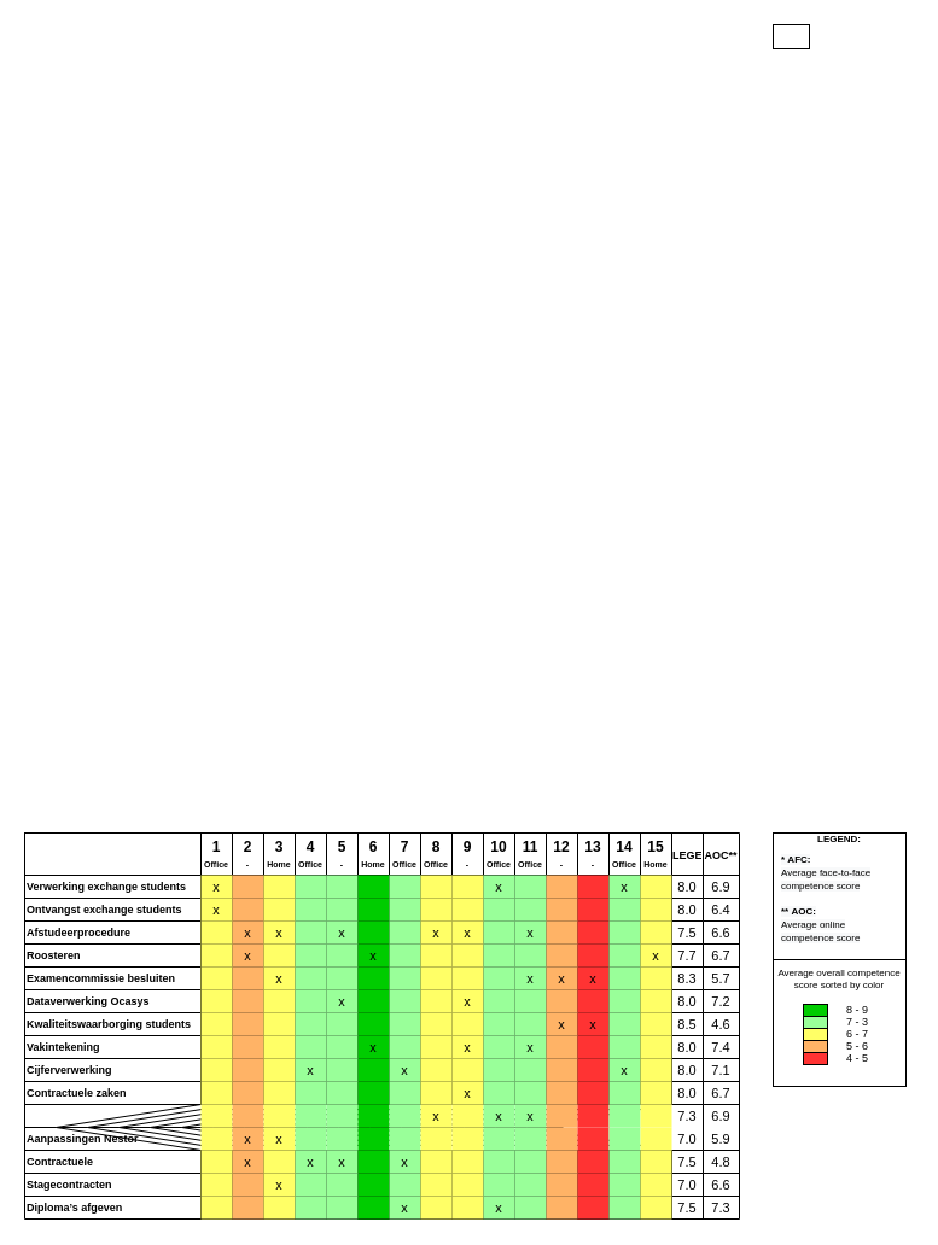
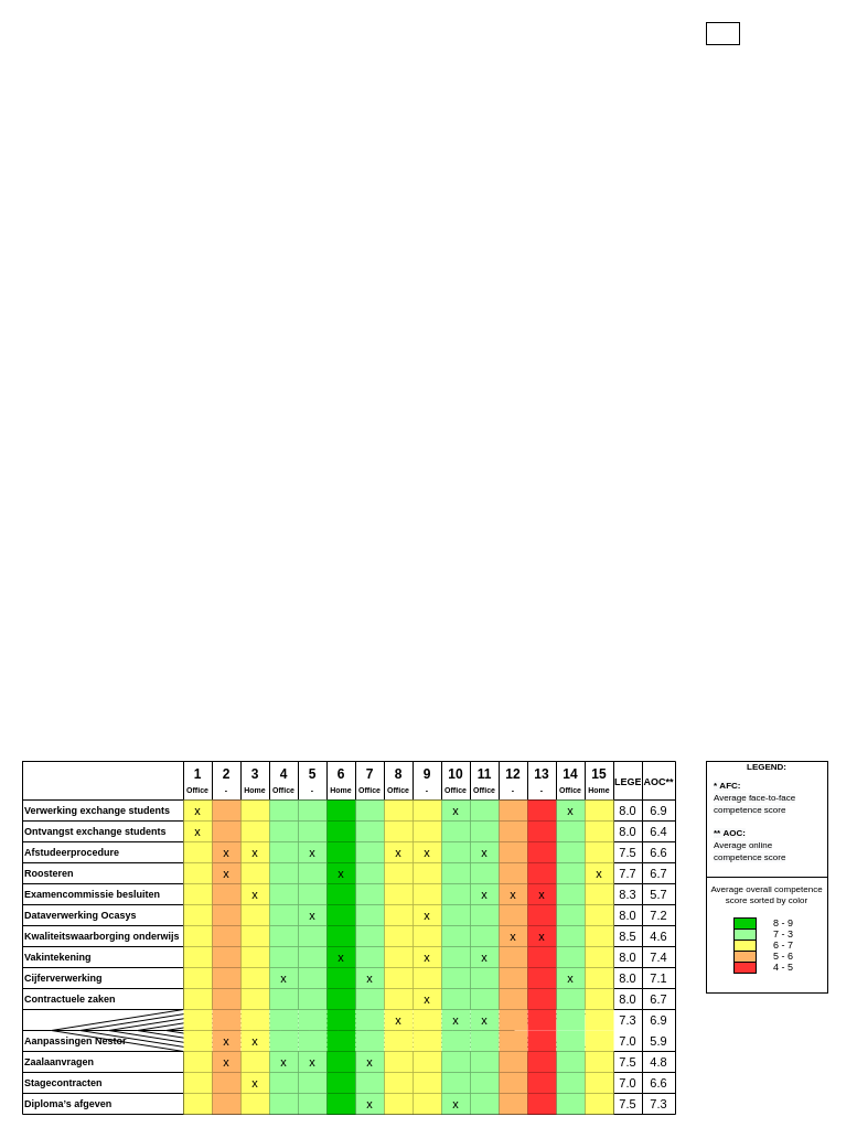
- <mxCell id="138" value="Kwaliteitswaarborging students" style="shape=partialRectangle;html=1;whiteSpace=wrap;connectable=0;fillColor=none;top=0;left=0;bottom=0;right=0;overflow=hidden;pointerEvents=1;labelBorderColor=none;strokeColor=none;strokeWidth=0;opacity=20;align=left;fontStyle=1;fontSize=9;" vertex="1" parent="137"><mxGeometry width="146" height="19" as="geometry"><mxRectangle width="146" height="19" as="alternateBounds" /></mxGeometry></mxCell>
+ <mxCell id="138" value="Kwaliteitswaarborging onderwijs" style="shape=partialRectangle;html=1;whiteSpace=wrap;connectable=0;fillColor=none;top=0;left=0;bottom=0;right=0;overflow=hidden;pointerEvents=1;labelBorderColor=none;strokeColor=none;strokeWidth=0;opacity=20;align=left;fontStyle=1;fontSize=9;" vertex="1" parent="137"><mxGeometry width="146" height="19" as="geometry"><mxRectangle width="146" height="19" as="alternateBounds" /></mxGeometry></mxCell>
- <mxCell id="251" value="Contractuele" style="shape=partialRectangle;html=1;whiteSpace=wrap;connectable=0;fillColor=none;top=0;left=0;bottom=0;right=0;overflow=hidden;pointerEvents=1;labelBorderColor=none;align=left;fontStyle=1;fontSize=9;" vertex="1" parent="250"><mxGeometry width="146" height="19" as="geometry"><mxRectangle width="146" height="19" as="alternateBounds" /></mxGeometry></mxCell>
+ <mxCell id="251" value="Zaalaanvragen" style="shape=partialRectangle;html=1;whiteSpace=wrap;connectable=0;fillColor=none;top=0;left=0;bottom=0;right=0;overflow=hidden;pointerEvents=1;labelBorderColor=none;align=left;fontStyle=1;fontSize=9;" vertex="1" parent="250"><mxGeometry width="146" height="19" as="geometry"><mxRectangle width="146" height="19" as="alternateBounds" /></mxGeometry></mxCell>
